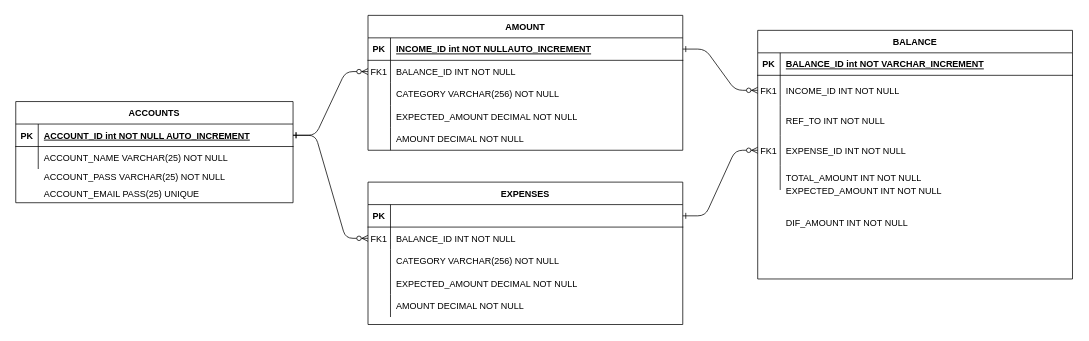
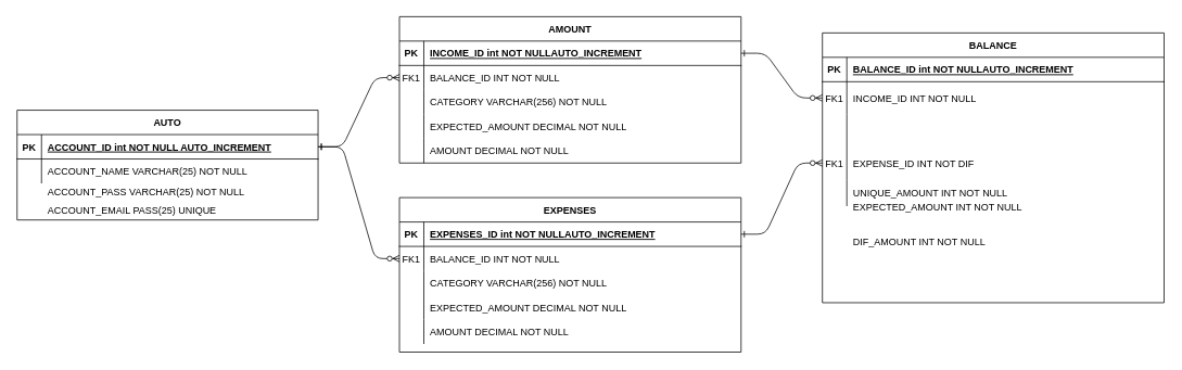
- <mxCell id="52" value="BALANCE_ID int NOT VARCHAR_INCREMENT" style="shape=partialRectangle;overflow=hidden;connectable=0;fillColor=none;top=0;left=0;bottom=0;right=0;align=left;spacingLeft=6;fontStyle=5;" parent="50" vertex="1"><mxGeometry x="30" width="390" height="30" as="geometry" /></mxCell>
+ <mxCell id="52" value="BALANCE_ID int NOT NULLAUTO_INCREMENT" style="shape=partialRectangle;overflow=hidden;connectable=0;fillColor=none;top=0;left=0;bottom=0;right=0;align=left;spacingLeft=6;fontStyle=5;" parent="50" vertex="1"><mxGeometry x="30" width="390" height="30" as="geometry" /></mxCell>
- <mxCell id="3" value="ACCOUNTS" style="shape=table;startSize=30;container=1;collapsible=1;childLayout=tableLayout;fixedRows=1;rowLines=0;fontStyle=1;align=center;resizeLast=1;" parent="1" vertex="1"><mxGeometry x="20" y="135" width="370" height="135" as="geometry" /></mxCell>
+ <mxCell id="3" value="AUTO" style="shape=table;startSize=30;container=1;collapsible=1;childLayout=tableLayout;fixedRows=1;rowLines=0;fontStyle=1;align=center;resizeLast=1;" parent="1" vertex="1"><mxGeometry x="20" y="135" width="370" height="135" as="geometry" /></mxCell>
- <mxCell id="58" value="REF_TO INT NOT NULL" style="shape=partialRectangle;overflow=hidden;connectable=0;fillColor=none;top=0;left=0;bottom=0;right=0;align=left;spacingLeft=6;" vertex="1" parent="56"><mxGeometry x="30" width="390" height="40" as="geometry" /></mxCell>
- <mxCell id="61" value="EXPENSE_ID INT NOT NULL" style="shape=partialRectangle;overflow=hidden;connectable=0;fillColor=none;top=0;left=0;bottom=0;right=0;align=left;spacingLeft=6;" parent="59" vertex="1"><mxGeometry x="30" width="390" height="40" as="geometry" /></mxCell>
+ <mxCell id="61" value="EXPENSE_ID INT NOT DIF" style="shape=partialRectangle;overflow=hidden;connectable=0;fillColor=none;top=0;left=0;bottom=0;right=0;align=left;spacingLeft=6;" parent="59" vertex="1"><mxGeometry x="30" width="390" height="40" as="geometry" /></mxCell>
- <mxCell id="64" value="TOTAL_AMOUNT INT NOT NULL" style="shape=partialRectangle;overflow=hidden;connectable=0;fillColor=none;top=0;left=0;bottom=0;right=0;align=left;spacingLeft=6;" parent="62" vertex="1"><mxGeometry x="30" width="390" height="33" as="geometry" /></mxCell>
+ <mxCell id="64" value="UNIQUE_AMOUNT INT NOT NULL" style="shape=partialRectangle;overflow=hidden;connectable=0;fillColor=none;top=0;left=0;bottom=0;right=0;align=left;spacingLeft=6;" parent="62" vertex="1"><mxGeometry x="30" width="390" height="33" as="geometry" /></mxCell>
+ <mxCell id="36" value="EXPENSES_ID int NOT NULLAUTO_INCREMENT" style="shape=partialRectangle;overflow=hidden;connectable=0;fillColor=none;top=0;left=0;bottom=0;right=0;align=left;spacingLeft=6;fontStyle=5;" parent="34" vertex="1"><mxGeometry x="30" width="390" height="30" as="geometry" /></mxCell>
